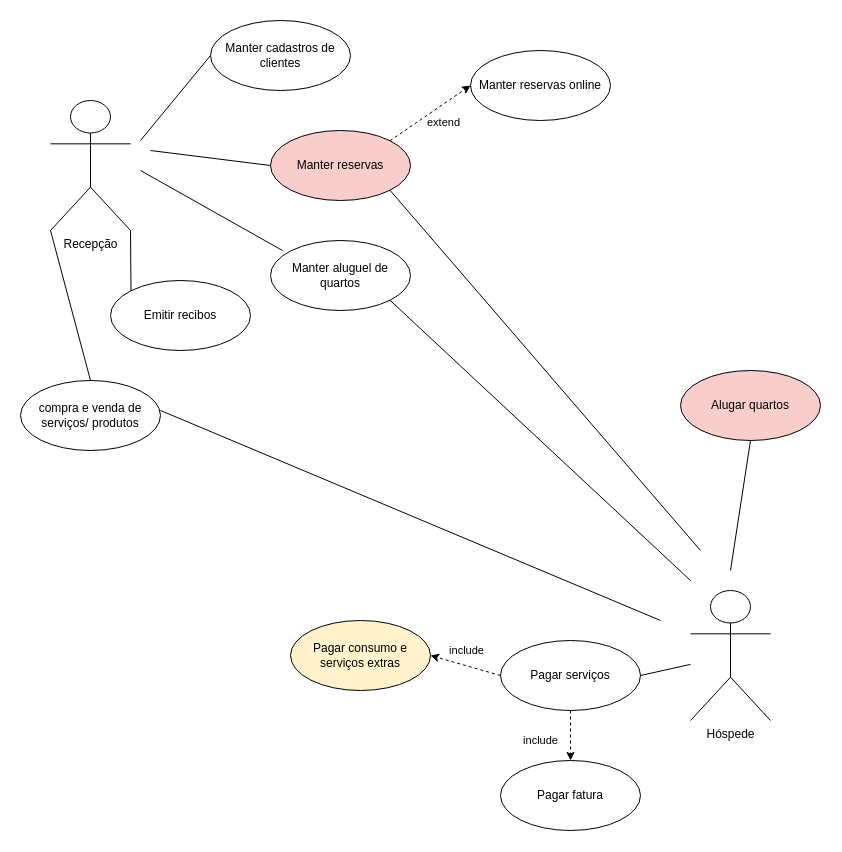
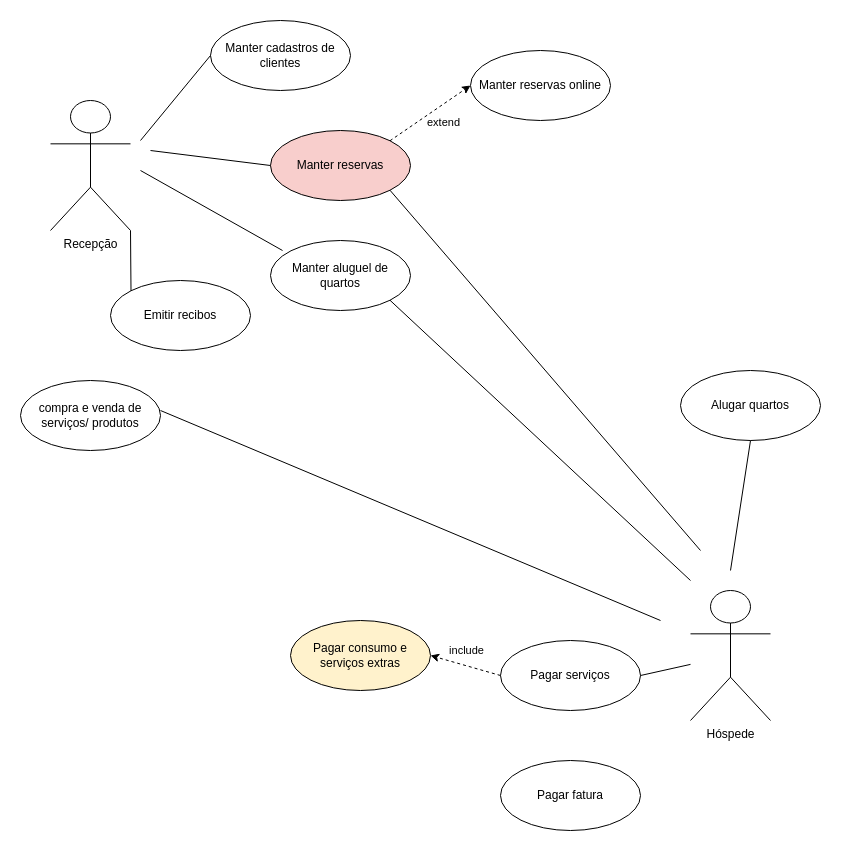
- <mxCell id="12" value="" style="endArrow=none;html=1;rounded=0;entryX=0;entryY=1;entryDx=0;entryDy=0;entryPerimeter=0;exitX=0.5;exitY=0;exitDx=0;exitDy=0;" parent="1" source="11" target="2" edge="1"><mxGeometry width="50" height="50" relative="1" as="geometry"><mxPoint x="130" y="350" as="sourcePoint" /><mxPoint x="60" y="240" as="targetPoint" /></mxGeometry></mxCell>
- <mxCell id="16" value="Alugar quartos" style="ellipse;whiteSpace=wrap;html=1;fillColor=#f8cecc;" parent="1" vertex="1"><mxGeometry x="680" y="370" width="140" height="70" as="geometry" /></mxCell>
+ <mxCell id="16" value="Alugar quartos" style="ellipse;whiteSpace=wrap;html=1;" parent="1" vertex="1"><mxGeometry x="680" y="370" width="140" height="70" as="geometry" /></mxCell>
- <mxCell id="24" value="include" style="endArrow=classic;html=1;rounded=0;exitX=0.5;exitY=1;exitDx=0;exitDy=0;dashed=1;entryX=0.5;entryY=0;entryDx=0;entryDy=0;" edge="1" parent="1" source="17" target="23"><mxGeometry x="0.2" y="-30" width="50" height="50" relative="1" as="geometry"><mxPoint x="550" y="740" as="sourcePoint" /><mxPoint x="610" y="750" as="targetPoint" /><mxPoint as="offset" /></mxGeometry></mxCell>
